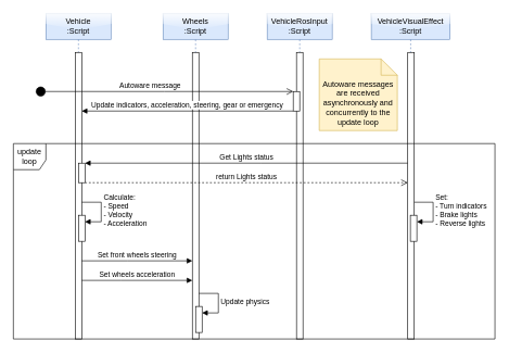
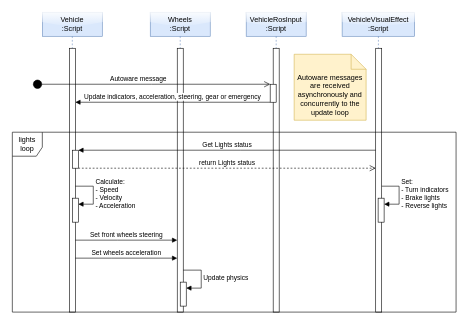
- <mxCell id="13" value="update loop" style="shape=umlFrame;whiteSpace=wrap;html=1;pointerEvents=0;recursiveResize=0;container=1;collapsible=0;width=50;height=40;" parent="1" vertex="1"><mxGeometry x="20" y="220" width="740" height="300" as="geometry" /></mxCell>
+ <mxCell id="13" value="lights loop" style="shape=umlFrame;whiteSpace=wrap;html=1;pointerEvents=0;recursiveResize=0;container=1;collapsible=0;width=50;height=40;" parent="1" vertex="1"><mxGeometry x="20" y="220" width="740" height="300" as="geometry" /></mxCell>
